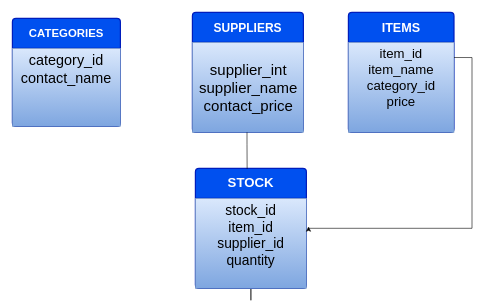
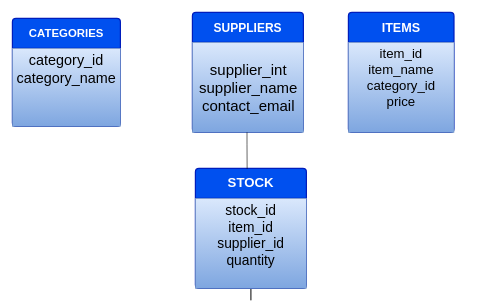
- <mxCell id="11" value="" style="edgeStyle=orthogonalEdgeStyle;rounded=0;orthogonalLoop=1;jettySize=auto;html=1;entryX=1.019;entryY=0.313;entryDx=0;entryDy=0;entryPerimeter=0;exitX=1;exitY=0.169;exitDx=0;exitDy=0;exitPerimeter=0;" edge="1" parent="1" source="8" target="6"><mxGeometry relative="1" as="geometry"><mxPoint x="760" y="100" as="sourcePoint" /><mxPoint x="660" y="310" as="targetPoint" /><Array as="points"><mxPoint x="786" y="95" /><mxPoint x="786" y="380" /><mxPoint x="514" y="380" /></Array></mxGeometry></mxCell>
- <mxCell id="10" value="&lt;font style=&quot;font-size: 24px;&quot;&gt;category_id&lt;/font&gt;&lt;div&gt;&lt;font style=&quot;font-size: 24px;&quot;&gt;contact_name&lt;/font&gt;&lt;/div&gt;" style="align=center;spacingLeft=4;spacingRight=4;fontSize=12;verticalAlign=top;resizable=0;rotatable=0;part=1;html=1;whiteSpace=wrap;fillColor=#dae8fc;gradientColor=#7ea6e0;strokeColor=#6c8ebf;" vertex="1" parent="9"><mxGeometry y="50" width="180" height="130" as="geometry" /></mxCell>
+ <mxCell id="10" value="&lt;font style=&quot;font-size: 24px;&quot;&gt;category_id&lt;/font&gt;&lt;div&gt;&lt;font style=&quot;font-size: 24px;&quot;&gt;category_name&lt;/font&gt;&lt;/div&gt;" style="align=center;spacingLeft=4;spacingRight=4;fontSize=12;verticalAlign=top;resizable=0;rotatable=0;part=1;html=1;whiteSpace=wrap;fillColor=#dae8fc;gradientColor=#7ea6e0;strokeColor=#6c8ebf;" vertex="1" parent="9"><mxGeometry y="50" width="180" height="130" as="geometry" /></mxCell>
- <mxCell id="3" value="&lt;font style=&quot;font-size: 25px;&quot;&gt;supplier_int&lt;/font&gt;&lt;div&gt;&lt;font style=&quot;font-size: 25px;&quot;&gt;supplier_name&lt;/font&gt;&lt;/div&gt;&lt;div&gt;&lt;font style=&quot;font-size: 25px;&quot;&gt;contact_price&lt;/font&gt;&lt;/div&gt;" style="text;html=1;align=center;verticalAlign=middle;resizable=0;points=[];autosize=1;strokeColor=#6c8ebf;fillColor=#dae8fc;gradientColor=#7ea6e0;" vertex="1" parent="2"><mxGeometry y="50" width="185" height="150" as="geometry" /></mxCell>
+ <mxCell id="3" value="&lt;font style=&quot;font-size: 25px;&quot;&gt;supplier_int&lt;/font&gt;&lt;div&gt;&lt;font style=&quot;font-size: 25px;&quot;&gt;supplier_name&lt;/font&gt;&lt;/div&gt;&lt;div&gt;&lt;font style=&quot;font-size: 25px;&quot;&gt;contact_email&lt;/font&gt;&lt;/div&gt;" style="text;html=1;align=center;verticalAlign=middle;resizable=0;points=[];autosize=1;strokeColor=#6c8ebf;fillColor=#dae8fc;gradientColor=#7ea6e0;" vertex="1" parent="2"><mxGeometry y="50" width="185" height="150" as="geometry" /></mxCell>
